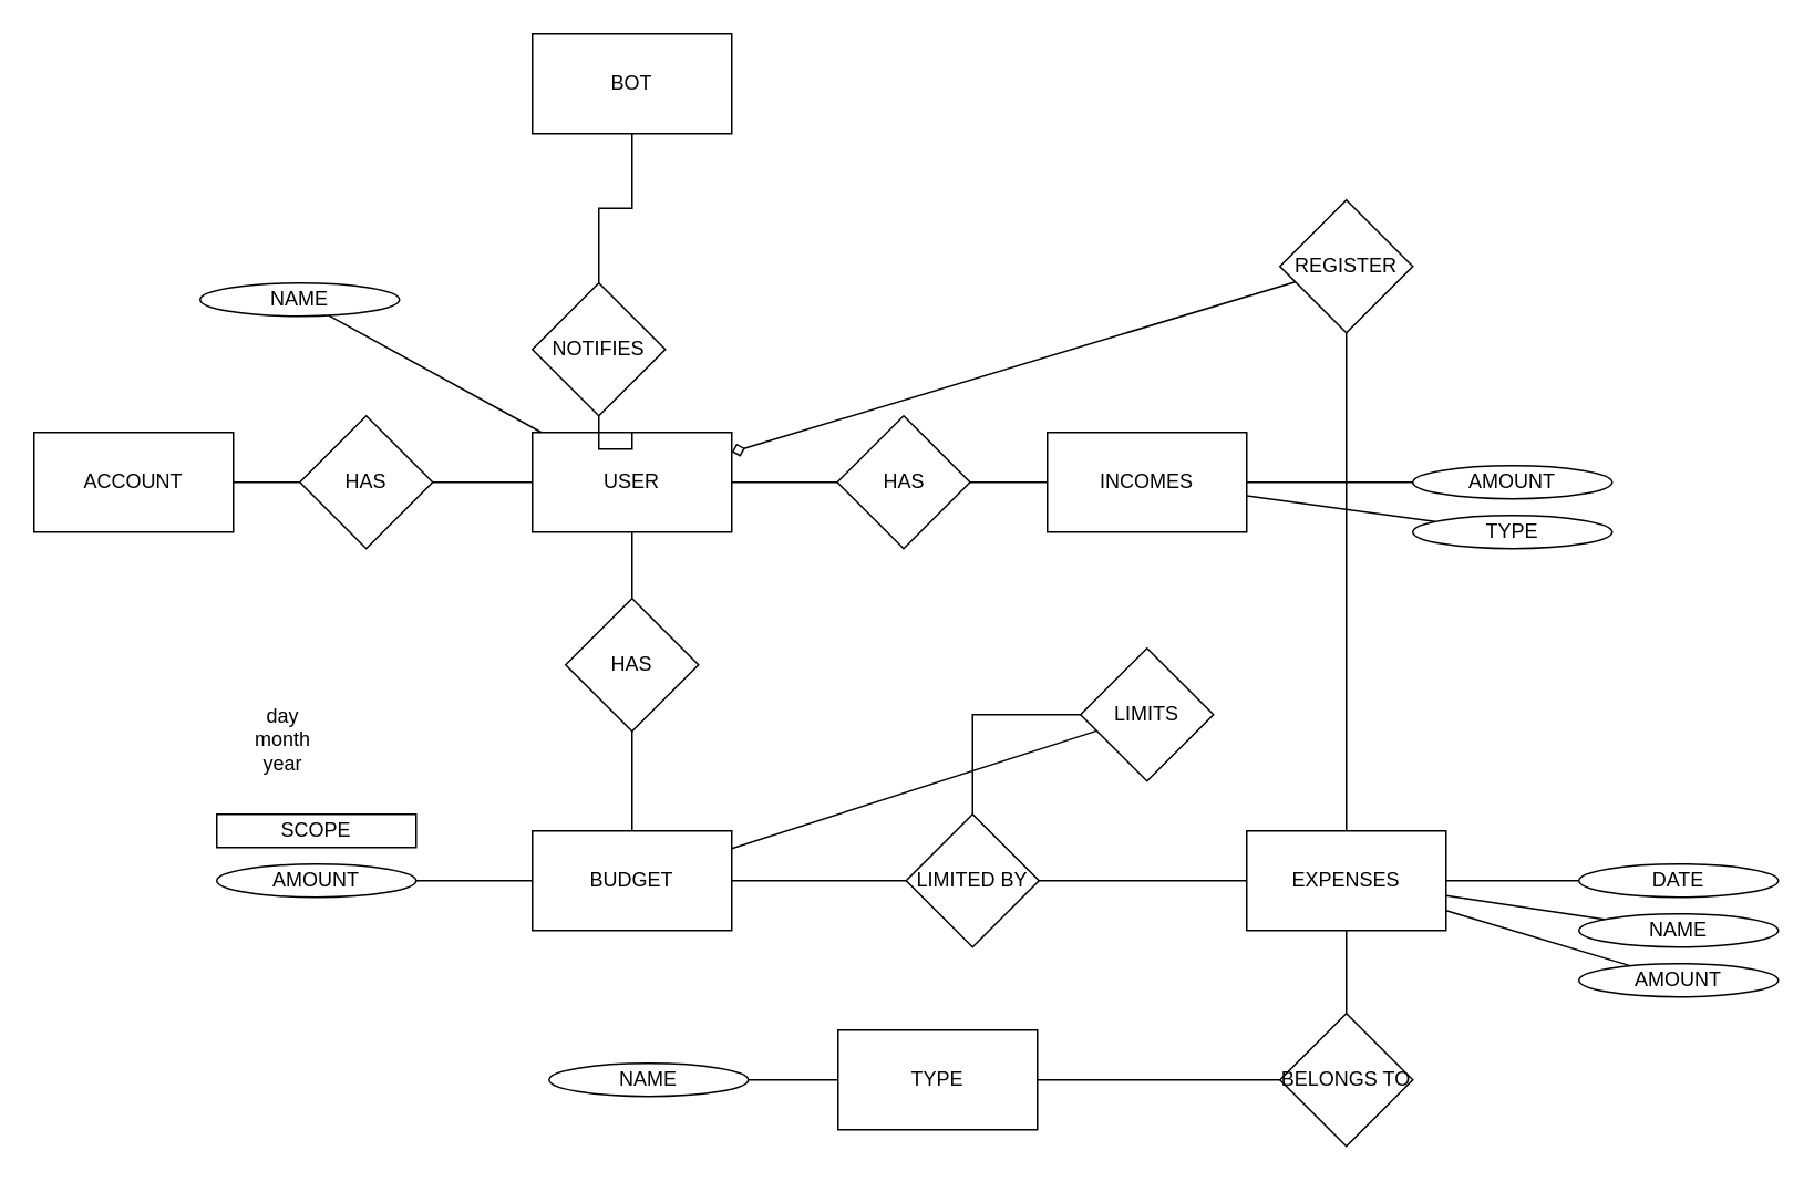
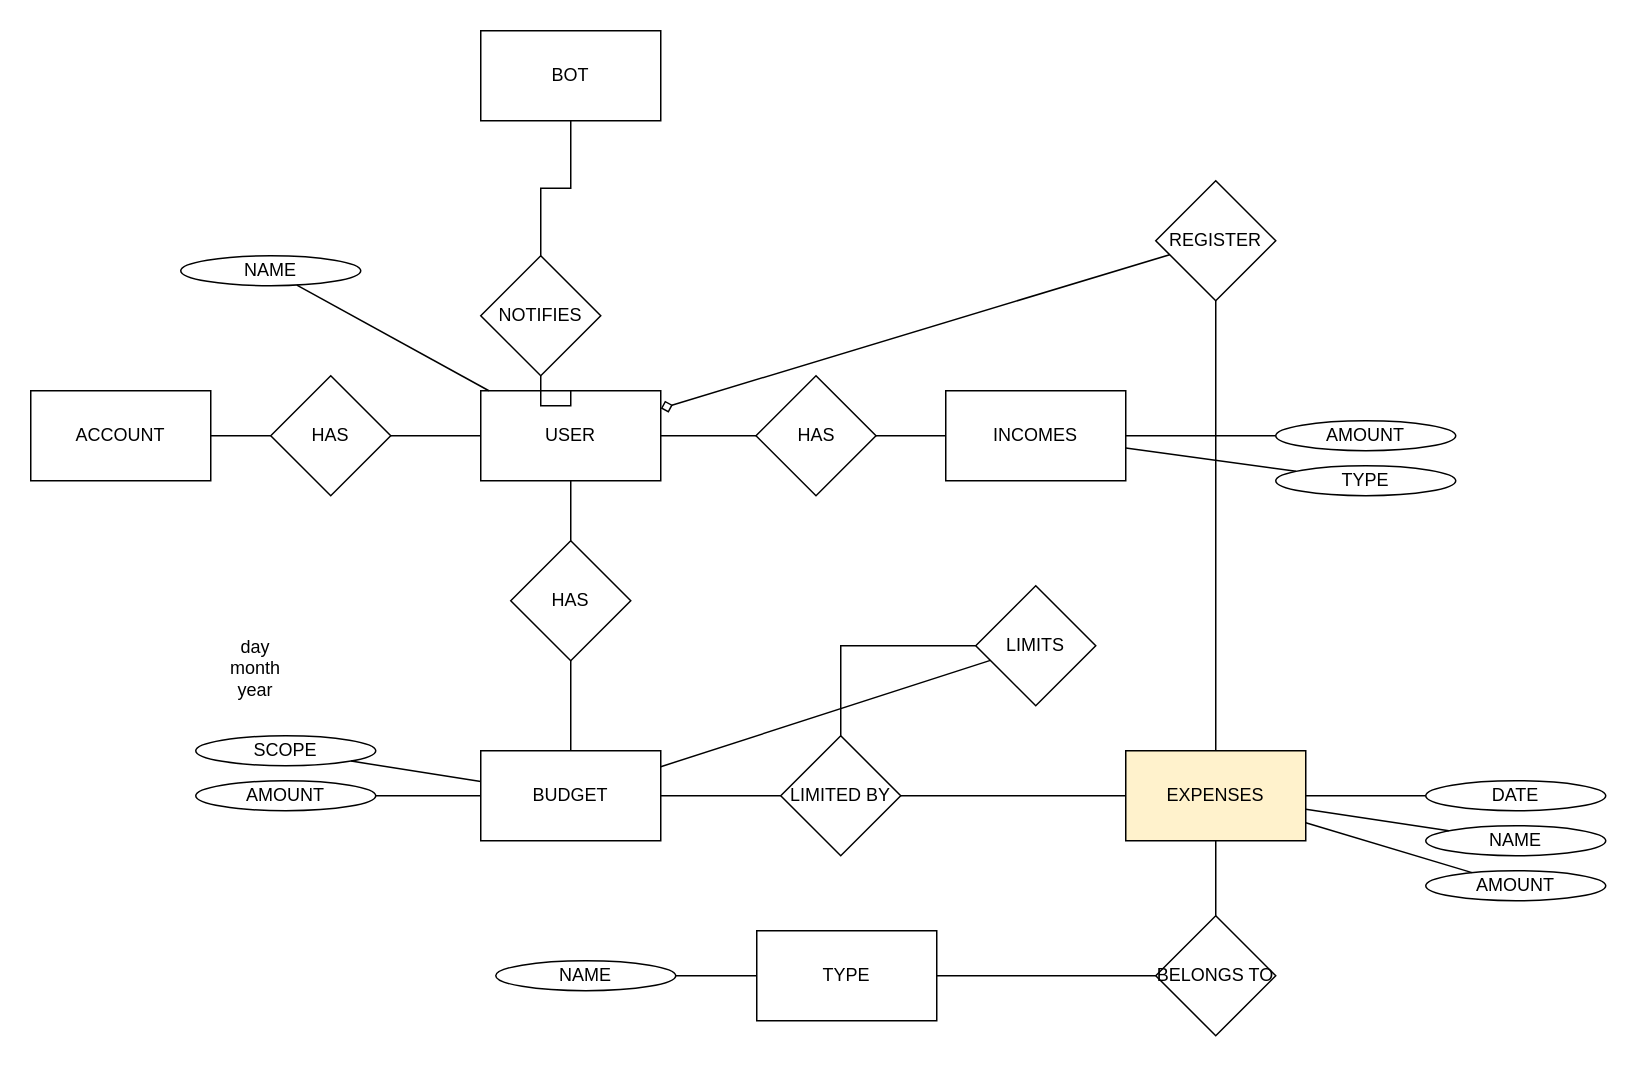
- <mxCell id="22" value="SCOPE" style="whiteSpace=wrap;html=1;rounded=0;" vertex="1" parent="1"><mxGeometry x="130" y="490" width="120" height="20" as="geometry" /></mxCell>
+ <mxCell id="22" value="SCOPE" style="ellipse;whiteSpace=wrap;html=1;" vertex="1" parent="1"><mxGeometry x="130" y="490" width="120" height="20" as="geometry" /></mxCell>
+ <mxCell id="23" style="rounded=0;orthogonalLoop=1;jettySize=auto;html=1;endArrow=none;endFill=0;" edge="1" parent="1" source="7" target="22"><mxGeometry relative="1" as="geometry"><mxPoint x="390" y="510" as="sourcePoint" /><mxPoint x="390" y="450" as="targetPoint" /></mxGeometry></mxCell>
- <mxCell id="12" value="LIMITED BY" style="rhombus;whiteSpace=wrap;html=1;" vertex="1" parent="1"><mxGeometry x="545" y="490" width="80" height="80" as="geometry" /></mxCell>
+ <mxCell id="12" value="LIMITED BY" style="rhombus;whiteSpace=wrap;html=1;" vertex="1" parent="1"><mxGeometry x="520" y="490" width="80" height="80" as="geometry" /></mxCell>
- <mxCell id="6" value="EXPENSES" style="rounded=0;whiteSpace=wrap;html=1;" parent="1" vertex="1"><mxGeometry x="750" y="500" width="120" height="60" as="geometry" /></mxCell>
+ <mxCell id="6" value="EXPENSES" style="rounded=0;whiteSpace=wrap;html=1;fillColor=#fff2cc;" parent="1" vertex="1"><mxGeometry x="750" y="500" width="120" height="60" as="geometry" /></mxCell>
